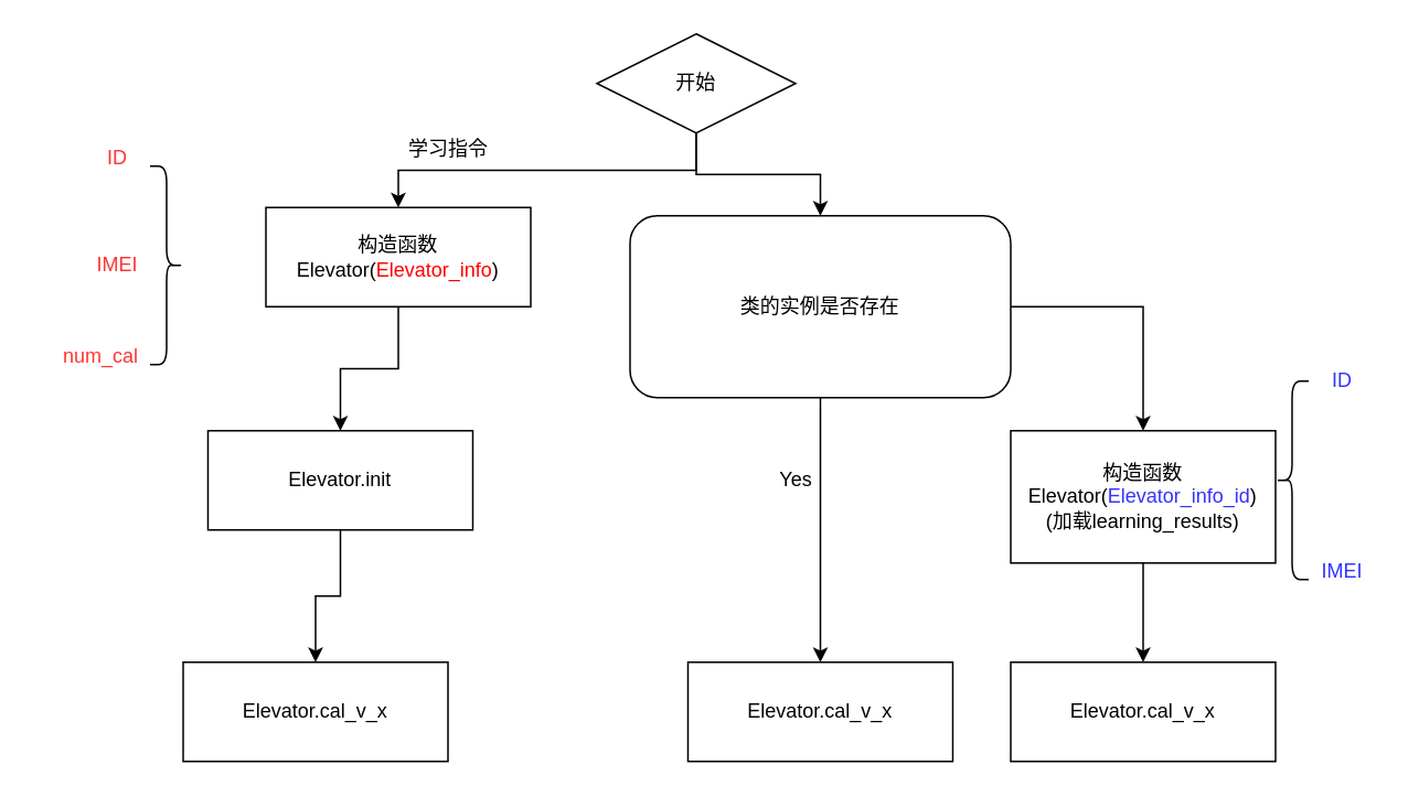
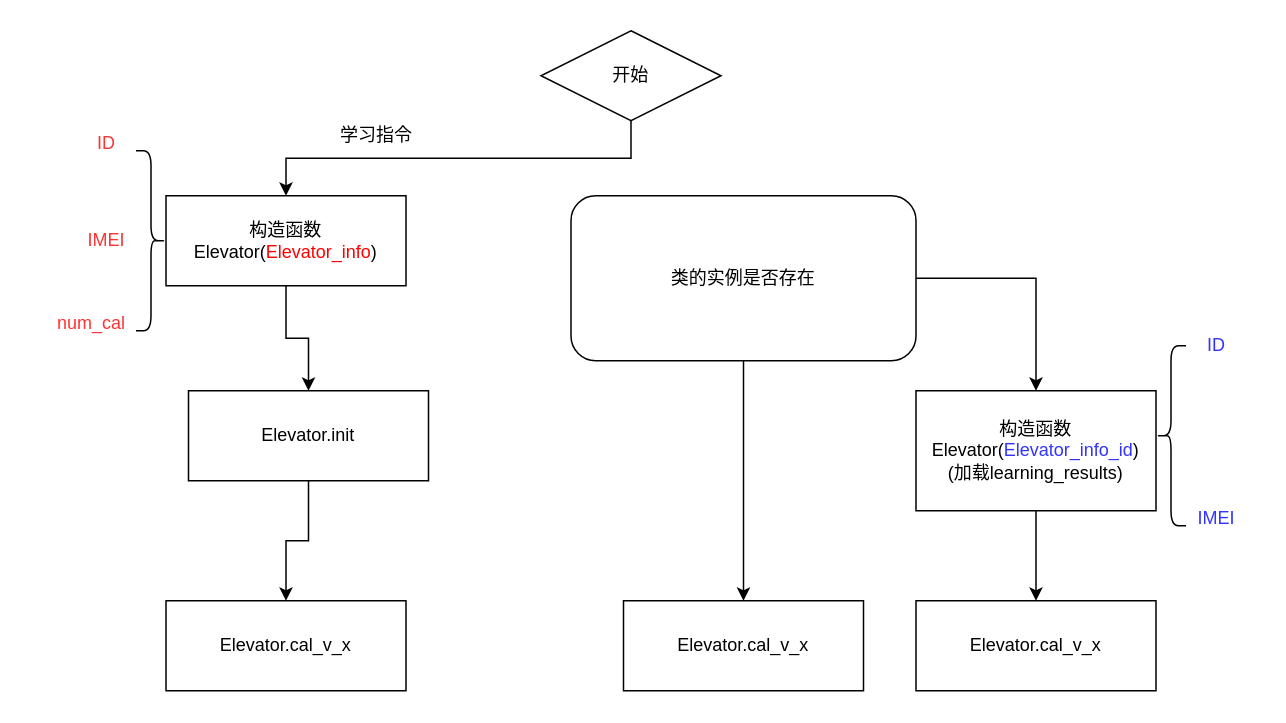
- <mxCell id="25" value="学习指令" style="text;html=1;align=center;verticalAlign=middle;resizable=0;points=[];autosize=1;strokeColor=none;fillColor=none;" vertex="1" parent="1"><mxGeometry x="235" y="75" width="70" height="30" as="geometry" /></mxCell>
+ <mxCell id="25" value="学习指令" style="text;html=1;align=center;verticalAlign=middle;resizable=0;points=[];autosize=1;strokeColor=none;fillColor=none;" vertex="1" parent="1"><mxGeometry x="215" y="75" width="70" height="30" as="geometry" /></mxCell>
- <mxCell id="2" style="edgeStyle=orthogonalEdgeStyle;rounded=0;orthogonalLoop=1;jettySize=auto;html=1;exitX=0.5;exitY=1;exitDx=0;exitDy=0;entryX=0.5;entryY=0;entryDx=0;entryDy=0;" edge="1" parent="1" source="4" target="14"><mxGeometry relative="1" as="geometry" /></mxCell>
- <mxCell id="6" value="构造函数&lt;br&gt;Elevator(&lt;font color=&quot;#ff0000&quot;&gt;Elevator_info&lt;/font&gt;)" style="rounded=0;whiteSpace=wrap;html=1;" vertex="1" parent="1"><mxGeometry x="160" y="125" width="160" height="60" as="geometry" /></mxCell>
+ <mxCell id="6" value="构造函数&lt;br&gt;Elevator(&lt;font color=&quot;#ff0000&quot;&gt;Elevator_info&lt;/font&gt;)" style="rounded=0;whiteSpace=wrap;html=1;" vertex="1" parent="1"><mxGeometry x="110" y="130" width="160" height="60" as="geometry" /></mxCell>
- <mxCell id="17" value="Yes" style="text;html=1;align=center;verticalAlign=middle;resizable=0;points=[];autosize=1;strokeColor=none;fillColor=none;" vertex="1" parent="1"><mxGeometry x="460" y="275" width="40" height="30" as="geometry" /></mxCell>
